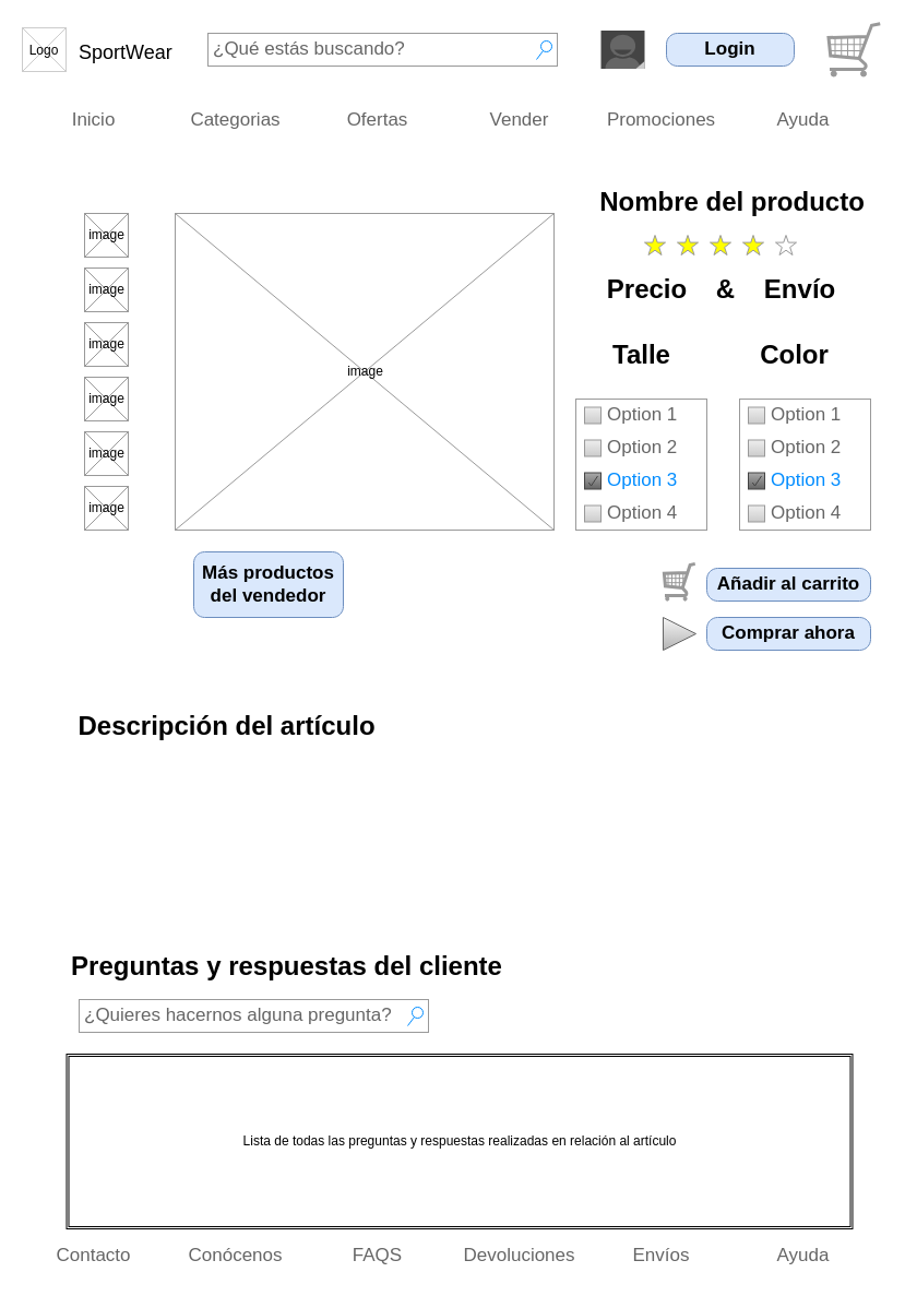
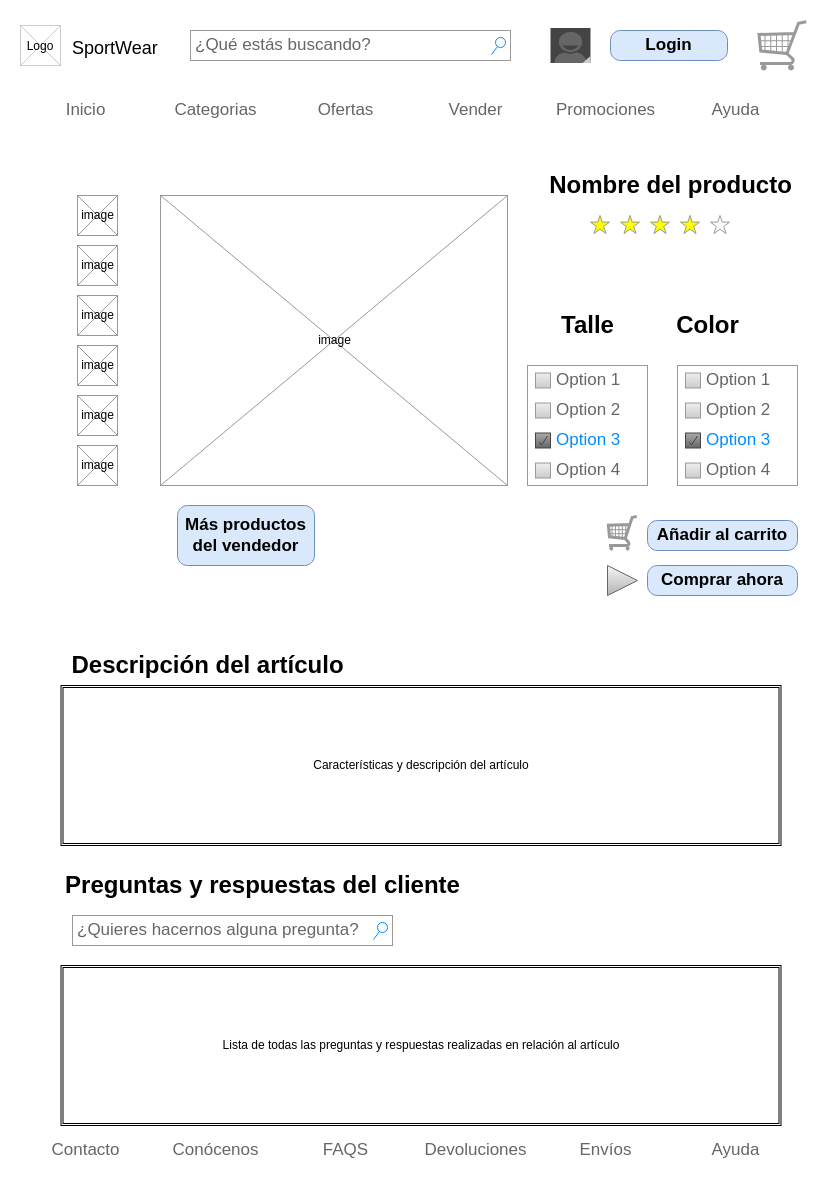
- <mxCell id="51" value="Precio&amp;nbsp; &amp;nbsp; &amp;amp;&amp;nbsp; &amp;nbsp; Envío" style="text;strokeColor=none;fillColor=none;html=1;fontSize=24;fontStyle=1;verticalAlign=middle;align=center;dashed=1;dashPattern=1 4;" vertex="1" parent="1"><mxGeometry x="530" y="245" width="260" height="40" as="geometry" /></mxCell>
- <mxCell id="45" value="Color" style="text;strokeColor=none;fillColor=none;html=1;fontSize=24;fontStyle=1;verticalAlign=middle;align=center;dashed=1;dashPattern=1 4;" vertex="1" parent="1"><mxGeometry x="677" y="305" width="100" height="40" as="geometry" /></mxCell>
+ <mxCell id="45" value="Color" style="text;strokeColor=none;fillColor=none;html=1;fontSize=24;fontStyle=1;verticalAlign=middle;align=center;dashed=1;dashPattern=1 4;" vertex="1" parent="1"><mxGeometry x="657" y="305" width="100" height="40" as="geometry" /></mxCell>
+ <mxCell id="52" value="Características y descripción del artículo" style="shape=ext;double=1;rounded=0;whiteSpace=wrap;html=1;strokeColor=#000000;strokeWidth=1;gradientColor=none;align=center;fillColor=#ffffff;" vertex="1" parent="1"><mxGeometry x="60.5" y="685" width="720" height="160" as="geometry" /></mxCell>
